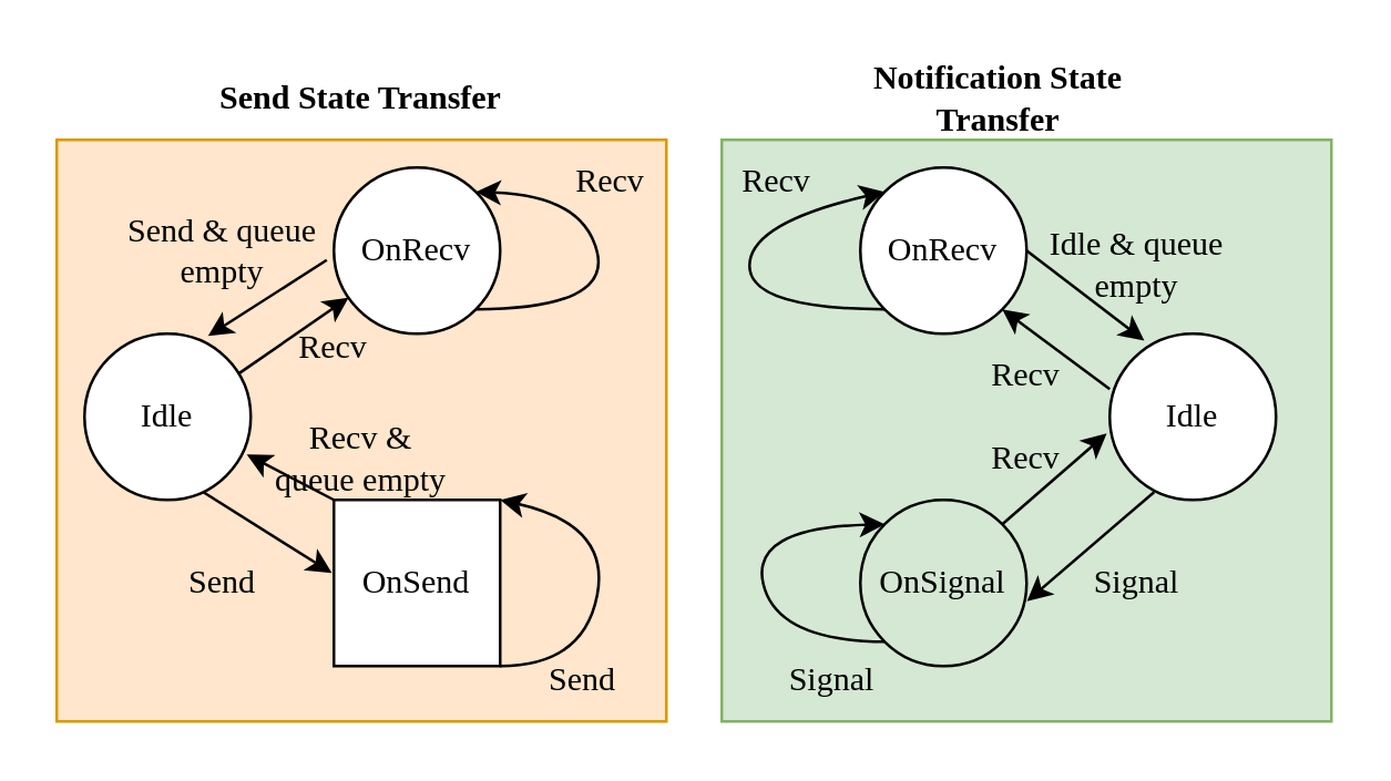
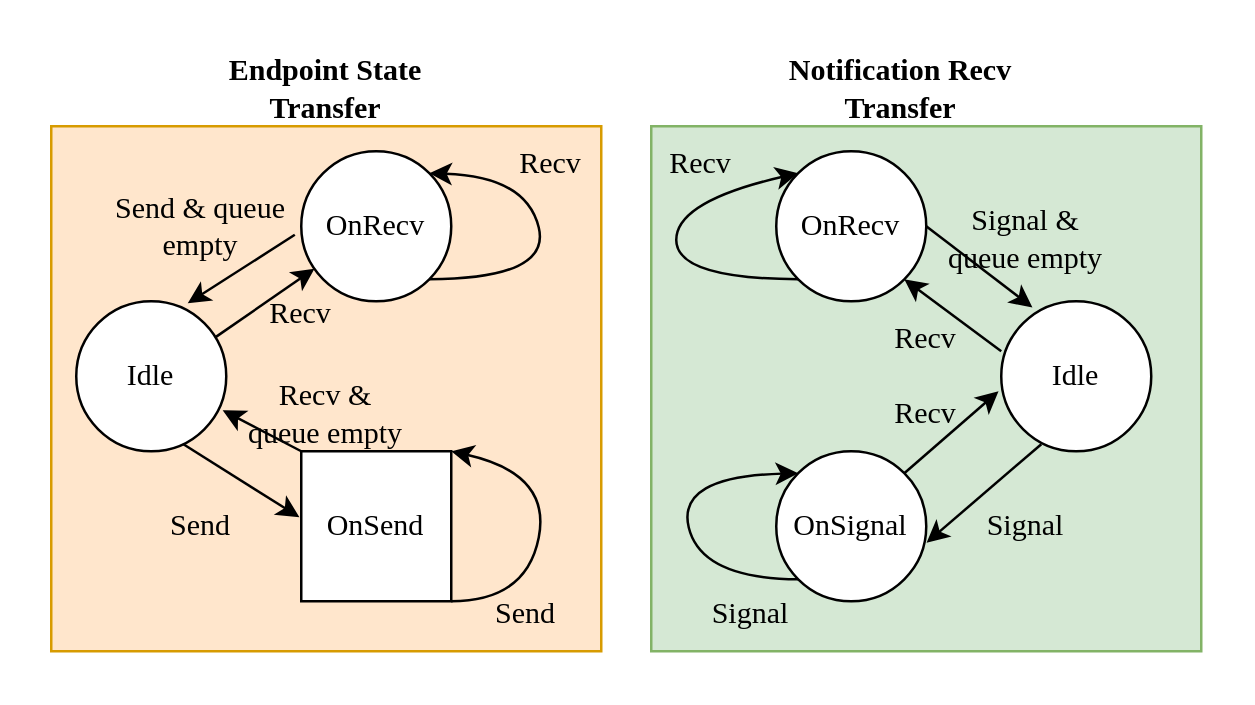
- <mxCell id="34" value="&lt;font face=&quot;Times New Roman&quot;&gt;&lt;b&gt;Send State Transfer&lt;/b&gt;&lt;/font&gt;" style="text;html=1;align=center;verticalAlign=middle;whiteSpace=wrap;rounded=0;" vertex="1" parent="1"><mxGeometry x="70" y="20" width="120" height="30" as="geometry" /></mxCell>
+ <mxCell id="34" value="&lt;font face=&quot;Times New Roman&quot;&gt;&lt;b&gt;Endpoint State Transfer&lt;/b&gt;&lt;/font&gt;" style="text;html=1;align=center;verticalAlign=middle;whiteSpace=wrap;rounded=0;" vertex="1" parent="1"><mxGeometry x="70" y="20" width="120" height="30" as="geometry" /></mxCell>
- <mxCell id="35" value="&lt;font face=&quot;Times New Roman&quot;&gt;&lt;b&gt;Notification State Transfer&lt;/b&gt;&lt;/font&gt;" style="text;html=1;align=center;verticalAlign=middle;whiteSpace=wrap;rounded=0;" vertex="1" parent="1"><mxGeometry x="300" y="20" width="120" height="30" as="geometry" /></mxCell>
+ <mxCell id="35" value="&lt;font face=&quot;Times New Roman&quot;&gt;&lt;b&gt;Notification Recv Transfer&lt;/b&gt;&lt;/font&gt;" style="text;html=1;align=center;verticalAlign=middle;whiteSpace=wrap;rounded=0;" vertex="1" parent="1"><mxGeometry x="300" y="20" width="120" height="30" as="geometry" /></mxCell>
- <mxCell id="33" value="&lt;font face=&quot;Times New Roman&quot;&gt;Idle &amp;amp; queue empty&lt;/font&gt;" style="text;html=1;align=center;verticalAlign=middle;whiteSpace=wrap;rounded=0;" vertex="1" parent="1"><mxGeometry x="375" y="80" width="70" height="30" as="geometry" /></mxCell>
+ <mxCell id="33" value="&lt;font face=&quot;Times New Roman&quot;&gt;Signal &amp;amp; queue empty&lt;/font&gt;" style="text;html=1;align=center;verticalAlign=middle;whiteSpace=wrap;rounded=0;" vertex="1" parent="1"><mxGeometry x="375" y="80" width="70" height="30" as="geometry" /></mxCell>
- <mxCell id="9" value="&lt;font face=&quot;Times New Roman&quot;&gt;OnSignal&lt;/font&gt;" style="ellipse;whiteSpace=wrap;html=1;aspect=fixed;fillColor=#d5e8d4;" vertex="1" parent="1"><mxGeometry x="310" y="180" width="60" height="60" as="geometry" /></mxCell>
+ <mxCell id="9" value="&lt;font face=&quot;Times New Roman&quot;&gt;OnSignal&lt;/font&gt;" style="ellipse;whiteSpace=wrap;html=1;aspect=fixed;" vertex="1" parent="1"><mxGeometry x="310" y="180" width="60" height="60" as="geometry" /></mxCell>
